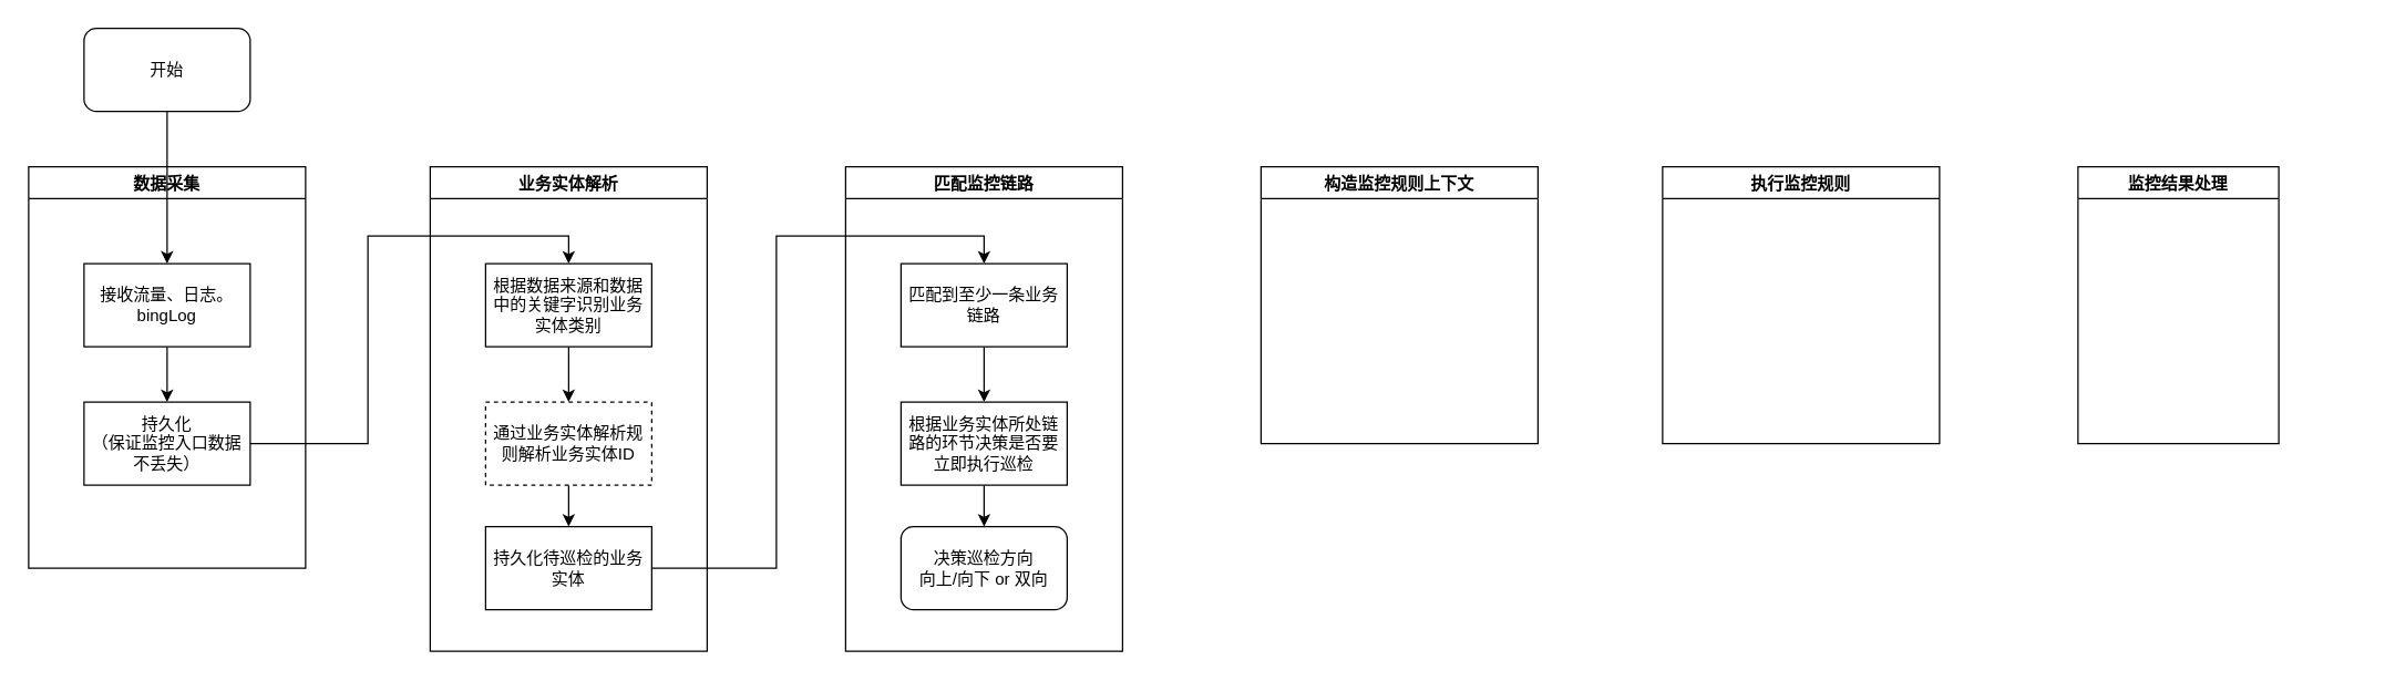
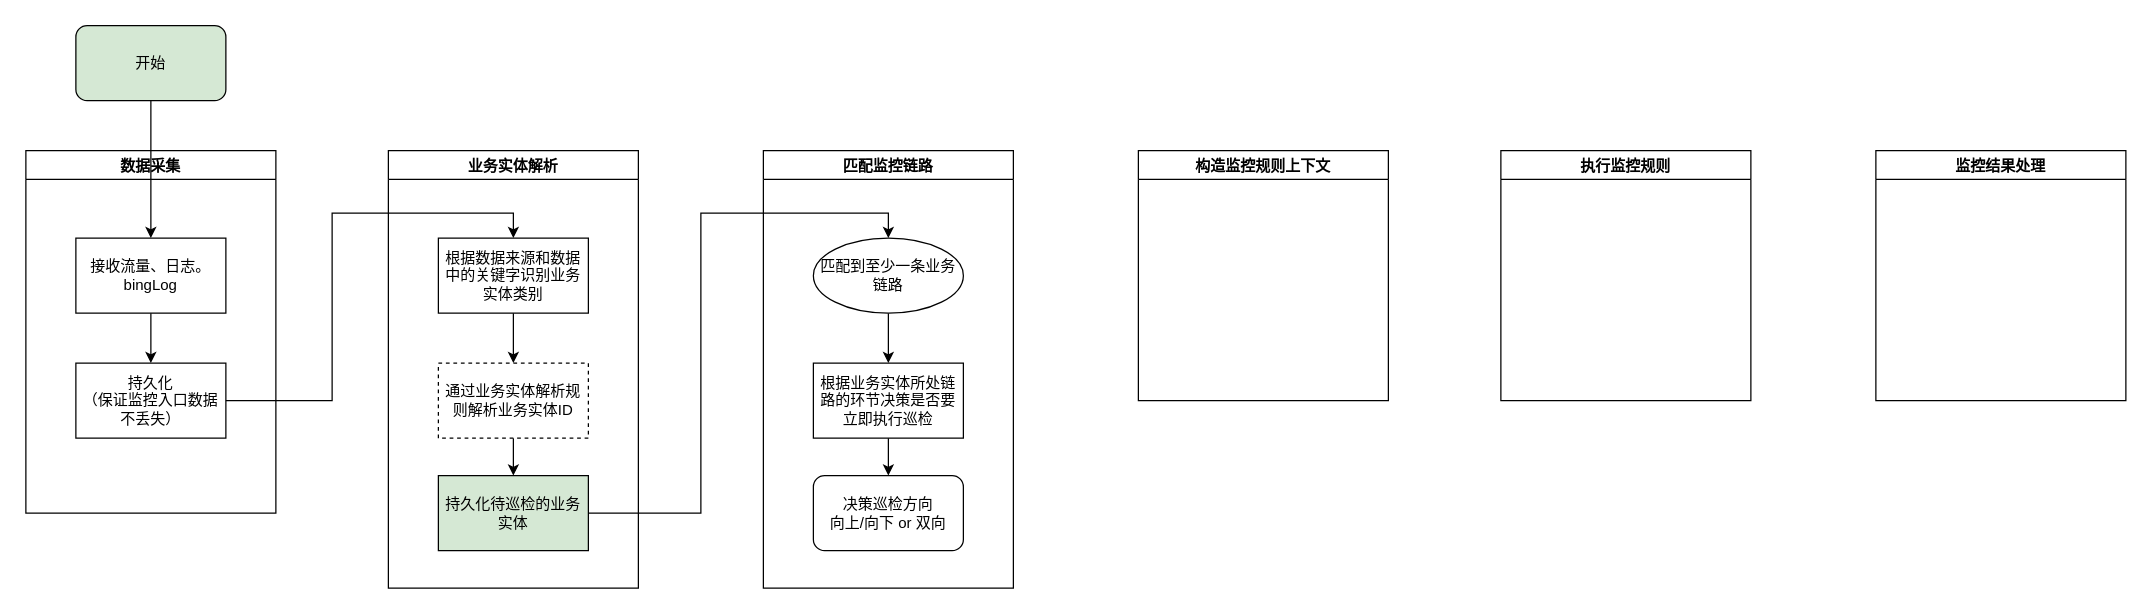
- <mxCell id="22" value="开始" style="rounded=1;whiteSpace=wrap;html=1;" vertex="1" parent="1"><mxGeometry x="60" y="20" width="120" height="60" as="geometry" /></mxCell>
+ <mxCell id="22" value="开始" style="rounded=1;whiteSpace=wrap;html=1;fillColor=#d5e8d4;" vertex="1" parent="1"><mxGeometry x="60" y="20" width="120" height="60" as="geometry" /></mxCell>
- <mxCell id="14" value="匹配到至少一条业务链路" style="rounded=0;whiteSpace=wrap;html=1;" vertex="1" parent="12"><mxGeometry x="40" y="70" width="120" height="60" as="geometry" /></mxCell>
+ <mxCell id="14" value="匹配到至少一条业务链路" style="ellipse;whiteSpace=wrap;html=1;" vertex="1" parent="12"><mxGeometry x="40" y="70" width="120" height="60" as="geometry" /></mxCell>
- <mxCell id="20" value="监控结果处理" style="swimlane;" parent="1" vertex="1"><mxGeometry x="1500" y="120" width="145" height="200" as="geometry" /></mxCell>
+ <mxCell id="20" value="监控结果处理" style="swimlane;" parent="1" vertex="1"><mxGeometry x="1500" y="120" width="200" height="200" as="geometry" /></mxCell>
- <mxCell id="7" value="持久化待巡检的业务实体" style="rounded=0;whiteSpace=wrap;html=1;" vertex="1" parent="2"><mxGeometry x="40" y="260" width="120" height="60" as="geometry" /></mxCell>
+ <mxCell id="7" value="持久化待巡检的业务实体" style="rounded=0;whiteSpace=wrap;html=1;fillColor=#d5e8d4;" vertex="1" parent="2"><mxGeometry x="40" y="260" width="120" height="60" as="geometry" /></mxCell>
